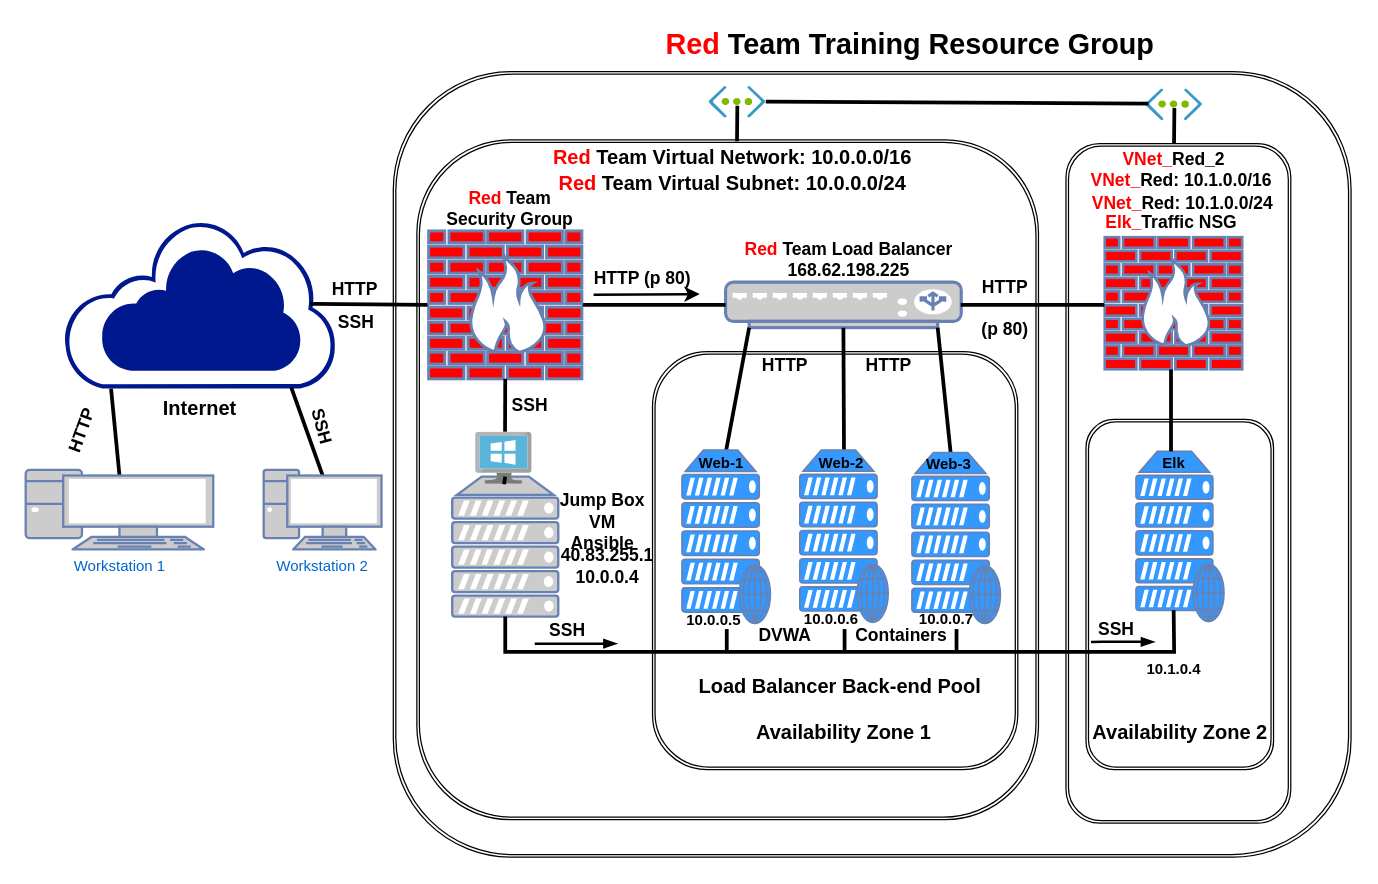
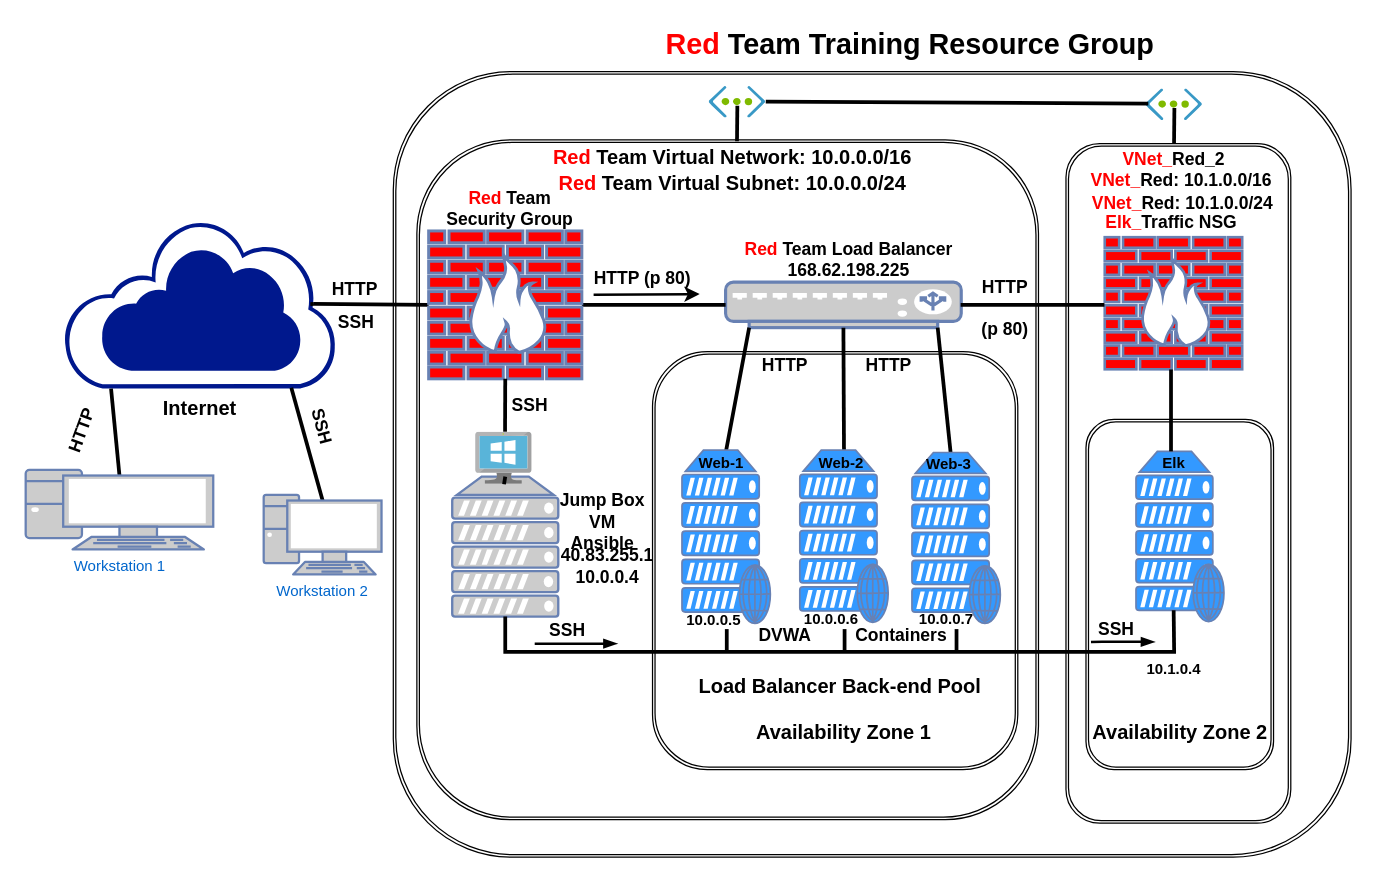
- <mxCell id="10" value="Workstation 2" style="fontColor=#0066CC;verticalAlign=top;verticalLabelPosition=bottom;labelPosition=center;align=center;html=1;outlineConnect=0;fillColor=#CCCCCC;strokeColor=#6881B3;gradientColor=none;gradientDirection=north;strokeWidth=2;shape=mxgraph.networks.pc;" parent="1" vertex="1"><mxGeometry x="210.355" y="375.263" width="94.235" height="63.684" as="geometry" /></mxCell>
+ <mxCell id="10" value="Workstation 2" style="fontColor=#0066CC;verticalAlign=top;verticalLabelPosition=bottom;labelPosition=center;align=center;html=1;outlineConnect=0;fillColor=#CCCCCC;strokeColor=#6881B3;gradientColor=none;gradientDirection=north;strokeWidth=2;shape=mxgraph.networks.pc;" parent="1" vertex="1"><mxGeometry x="210.355" y="395.263" width="94.235" height="63.684" as="geometry" /></mxCell>
